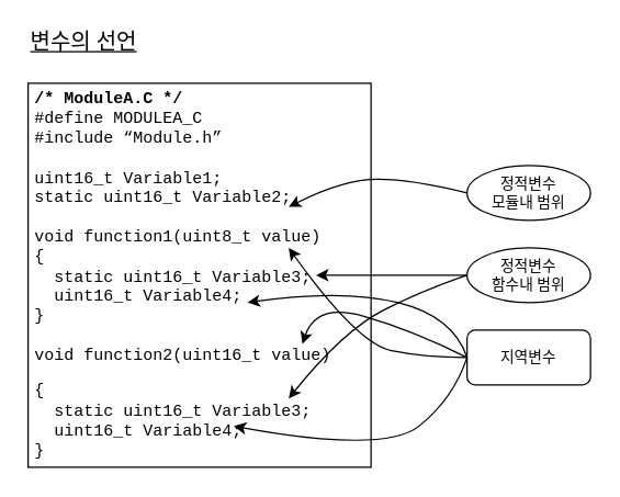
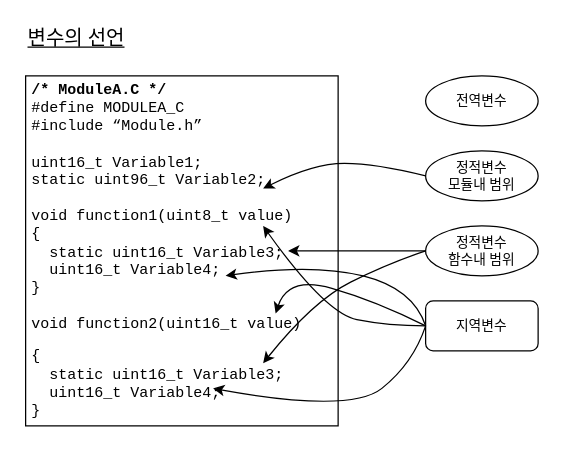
+ <mxCell id="5" value="전역변수" style="ellipse;whiteSpace=wrap;html=1;fontFamily=Arial Unicode MS;fontSize=11;" parent="1" vertex="1"><mxGeometry x="340" y="60" width="90" height="40" as="geometry" /></mxCell>
- <mxCell id="3" value="&lt;p style=&quot;margin-top: 0pt ; margin-bottom: 0pt ; direction: ltr ; unicode-bidi: embed ; vertical-align: baseline&quot;&gt;&lt;font style=&quot;font-size: 12px&quot;&gt;&lt;span style=&quot;font-weight: bold&quot;&gt;/*&amp;nbsp;&lt;/span&gt;&lt;span style=&quot;font-weight: bold&quot;&gt;ModuleA.C&amp;nbsp;&lt;/span&gt;&lt;span style=&quot;font-weight: bold&quot;&gt;*/&lt;/span&gt;&lt;/font&gt;&lt;/p&gt;&lt;font style=&quot;font-size: 12px&quot;&gt;&lt;span&gt;#define&amp;nbsp;&lt;/span&gt;&lt;span&gt;MODULEA_C&lt;/span&gt;&lt;span&gt;&lt;br&gt;&lt;/span&gt;&lt;/font&gt;&lt;p style=&quot;margin-top: 0pt ; margin-bottom: 0pt ; direction: ltr ; unicode-bidi: embed ; vertical-align: baseline&quot;&gt;&lt;font style=&quot;font-size: 12px&quot;&gt;#include “Module.h”&lt;/font&gt;&lt;/p&gt;&lt;p style=&quot;margin-top: 0pt ; margin-bottom: 0pt ; direction: ltr ; unicode-bidi: embed ; vertical-align: baseline&quot;&gt;&lt;font style=&quot;font-size: 12px&quot;&gt;&lt;br&gt;&lt;/font&gt;&lt;/p&gt;&lt;font style=&quot;font-size: 12px&quot;&gt;&lt;span&gt;uint16_t&amp;nbsp;&lt;/span&gt;&lt;span&gt;Variable1;&lt;/span&gt;&lt;span&gt;&lt;br&gt;&lt;/span&gt;&lt;/font&gt;&lt;font style=&quot;font-size: 12px&quot;&gt;&lt;span&gt;static&amp;nbsp;&lt;/span&gt;&lt;span&gt;uint16_t Variable2;&lt;/span&gt;&lt;span&gt;&lt;br&gt;&lt;/span&gt;&lt;/font&gt;&lt;font style=&quot;font-size: 12px&quot;&gt;&lt;span&gt;&lt;br&gt;void&amp;nbsp;&lt;/span&gt;&lt;span&gt;function1(uint8_t value)&lt;/span&gt;&lt;span&gt;&lt;br&gt;&lt;/span&gt;&lt;/font&gt;&lt;font style=&quot;font-size: 12px&quot;&gt;&lt;span&gt;{&lt;/span&gt;&lt;br&gt;&lt;/font&gt;&lt;font style=&quot;font-size: 12px&quot;&gt;&lt;span&gt;&amp;nbsp; static uint16_t Variable3;&lt;/span&gt;&lt;br&gt;&lt;/font&gt;&lt;font style=&quot;font-size: 12px&quot;&gt;&lt;span&gt;&amp;nbsp; uint16_t Variable4;&lt;/span&gt;&lt;br&gt;&lt;/font&gt;&lt;font style=&quot;font-size: 12px&quot;&gt;&lt;span&gt;}&lt;br&gt;&lt;/span&gt;&lt;br&gt;&lt;/font&gt;&lt;font style=&quot;font-size: 12px&quot;&gt;&lt;span&gt;void&amp;nbsp;&lt;/span&gt;&lt;span&gt;function2(uint16_t value)&lt;/span&gt;&lt;span&gt;&lt;br&gt;&lt;/span&gt;&lt;/font&gt;&lt;p&gt;&lt;/p&gt;&lt;font style=&quot;font-size: 12px&quot;&gt;&lt;span&gt;{&lt;/span&gt;&lt;br&gt;&lt;/font&gt;&lt;font style=&quot;font-size: 12px&quot;&gt;&lt;span&gt;&amp;nbsp; static uint16_t Variable3;&lt;/span&gt;&lt;br&gt;&lt;/font&gt;&lt;font style=&quot;font-size: 12px&quot;&gt;&lt;span&gt;&amp;nbsp; uint16_t Variable4;&lt;/span&gt;&lt;br&gt;&lt;/font&gt;&lt;p style=&quot;margin-top: 0pt ; margin-bottom: 0pt ; direction: ltr ; unicode-bidi: embed ; vertical-align: baseline&quot;&gt;&lt;font style=&quot;font-size: 12px&quot;&gt;}&lt;/font&gt;&lt;/p&gt;" style="rounded=0;whiteSpace=wrap;html=1;fontFamily=Courier New;align=left;spacingLeft=3;" parent="1" vertex="1"><mxGeometry x="20" y="60" width="250" height="280" as="geometry" /></mxCell>
+ <mxCell id="3" value="&lt;p style=&quot;margin-top: 0pt ; margin-bottom: 0pt ; direction: ltr ; unicode-bidi: embed ; vertical-align: baseline&quot;&gt;&lt;font style=&quot;font-size: 12px&quot;&gt;&lt;span style=&quot;font-weight: bold&quot;&gt;/*&amp;nbsp;&lt;/span&gt;&lt;span style=&quot;font-weight: bold&quot;&gt;ModuleA.C&amp;nbsp;&lt;/span&gt;&lt;span style=&quot;font-weight: bold&quot;&gt;*/&lt;/span&gt;&lt;/font&gt;&lt;/p&gt;&lt;font style=&quot;font-size: 12px&quot;&gt;&lt;span&gt;#define&amp;nbsp;&lt;/span&gt;&lt;span&gt;MODULEA_C&lt;/span&gt;&lt;span&gt;&lt;br&gt;&lt;/span&gt;&lt;/font&gt;&lt;p style=&quot;margin-top: 0pt ; margin-bottom: 0pt ; direction: ltr ; unicode-bidi: embed ; vertical-align: baseline&quot;&gt;&lt;font style=&quot;font-size: 12px&quot;&gt;#include “Module.h”&lt;/font&gt;&lt;/p&gt;&lt;p style=&quot;margin-top: 0pt ; margin-bottom: 0pt ; direction: ltr ; unicode-bidi: embed ; vertical-align: baseline&quot;&gt;&lt;font style=&quot;font-size: 12px&quot;&gt;&lt;br&gt;&lt;/font&gt;&lt;/p&gt;&lt;font style=&quot;font-size: 12px&quot;&gt;&lt;span&gt;uint16_t&amp;nbsp;&lt;/span&gt;&lt;span&gt;Variable1;&lt;/span&gt;&lt;span&gt;&lt;br&gt;&lt;/span&gt;&lt;/font&gt;&lt;font style=&quot;font-size: 12px&quot;&gt;&lt;span&gt;static&amp;nbsp;&lt;/span&gt;&lt;span&gt;uint96_t Variable2;&lt;/span&gt;&lt;span&gt;&lt;br&gt;&lt;/span&gt;&lt;/font&gt;&lt;font style=&quot;font-size: 12px&quot;&gt;&lt;span&gt;&lt;br&gt;void&amp;nbsp;&lt;/span&gt;&lt;span&gt;function1(uint8_t value)&lt;/span&gt;&lt;span&gt;&lt;br&gt;&lt;/span&gt;&lt;/font&gt;&lt;font style=&quot;font-size: 12px&quot;&gt;&lt;span&gt;{&lt;/span&gt;&lt;br&gt;&lt;/font&gt;&lt;font style=&quot;font-size: 12px&quot;&gt;&lt;span&gt;&amp;nbsp; static uint16_t Variable3;&lt;/span&gt;&lt;br&gt;&lt;/font&gt;&lt;font style=&quot;font-size: 12px&quot;&gt;&lt;span&gt;&amp;nbsp; uint16_t Variable4;&lt;/span&gt;&lt;br&gt;&lt;/font&gt;&lt;font style=&quot;font-size: 12px&quot;&gt;&lt;span&gt;}&lt;br&gt;&lt;/span&gt;&lt;br&gt;&lt;/font&gt;&lt;font style=&quot;font-size: 12px&quot;&gt;&lt;span&gt;void&amp;nbsp;&lt;/span&gt;&lt;span&gt;function2(uint16_t value)&lt;/span&gt;&lt;span&gt;&lt;br&gt;&lt;/span&gt;&lt;/font&gt;&lt;p&gt;&lt;/p&gt;&lt;font style=&quot;font-size: 12px&quot;&gt;&lt;span&gt;{&lt;/span&gt;&lt;br&gt;&lt;/font&gt;&lt;font style=&quot;font-size: 12px&quot;&gt;&lt;span&gt;&amp;nbsp; static uint16_t Variable3;&lt;/span&gt;&lt;br&gt;&lt;/font&gt;&lt;font style=&quot;font-size: 12px&quot;&gt;&lt;span&gt;&amp;nbsp; uint16_t Variable4;&lt;/span&gt;&lt;br&gt;&lt;/font&gt;&lt;p style=&quot;margin-top: 0pt ; margin-bottom: 0pt ; direction: ltr ; unicode-bidi: embed ; vertical-align: baseline&quot;&gt;&lt;font style=&quot;font-size: 12px&quot;&gt;}&lt;/font&gt;&lt;/p&gt;" style="rounded=0;whiteSpace=wrap;html=1;fontFamily=Courier New;align=left;spacingLeft=3;" parent="1" vertex="1"><mxGeometry x="20" y="60" width="250" height="280" as="geometry" /></mxCell>
